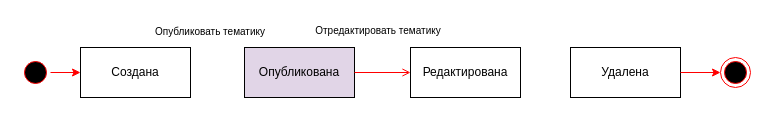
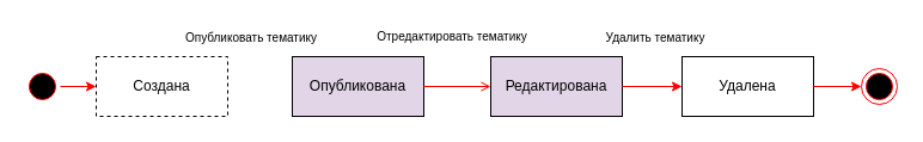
+ <mxCell id="12" value="Удалить тематику" style="text;html=1;strokeColor=none;fillColor=none;align=center;verticalAlign=middle;whiteSpace=wrap;rounded=0;fontSize=10;" vertex="1" parent="1"><mxGeometry x="490" y="20" width="116" height="22" as="geometry" /></mxCell>
- <mxCell id="4" value="Создана" style="html=1;whiteSpace=wrap;" vertex="1" parent="1"><mxGeometry x="80" y="47" width="110" height="50" as="geometry" /></mxCell>
+ <mxCell id="4" value="Создана" style="html=1;whiteSpace=wrap;dashed=1;" vertex="1" parent="1"><mxGeometry x="80" y="47" width="110" height="50" as="geometry" /></mxCell>
- <mxCell id="8" value="Редактирована" style="html=1;whiteSpace=wrap;" vertex="1" parent="1"><mxGeometry x="410" y="47" width="110" height="50" as="geometry" /></mxCell>
+ <mxCell id="8" value="Редактирована" style="html=1;whiteSpace=wrap;fillColor=#e1d5e7;" vertex="1" parent="1"><mxGeometry x="410" y="47" width="110" height="50" as="geometry" /></mxCell>
+ <mxCell id="10" value="" style="endArrow=classic;html=1;rounded=0;fillColor=#e51400;strokeColor=#FF0000;entryX=0;entryY=0.5;entryDx=0;entryDy=0;exitX=1;exitY=0.5;exitDx=0;exitDy=0;" edge="1" parent="1" source="8" target="11"><mxGeometry width="50" height="50" relative="1" as="geometry"><mxPoint x="330" y="377" as="sourcePoint" /><mxPoint x="339" y="417" as="targetPoint" /></mxGeometry></mxCell>
